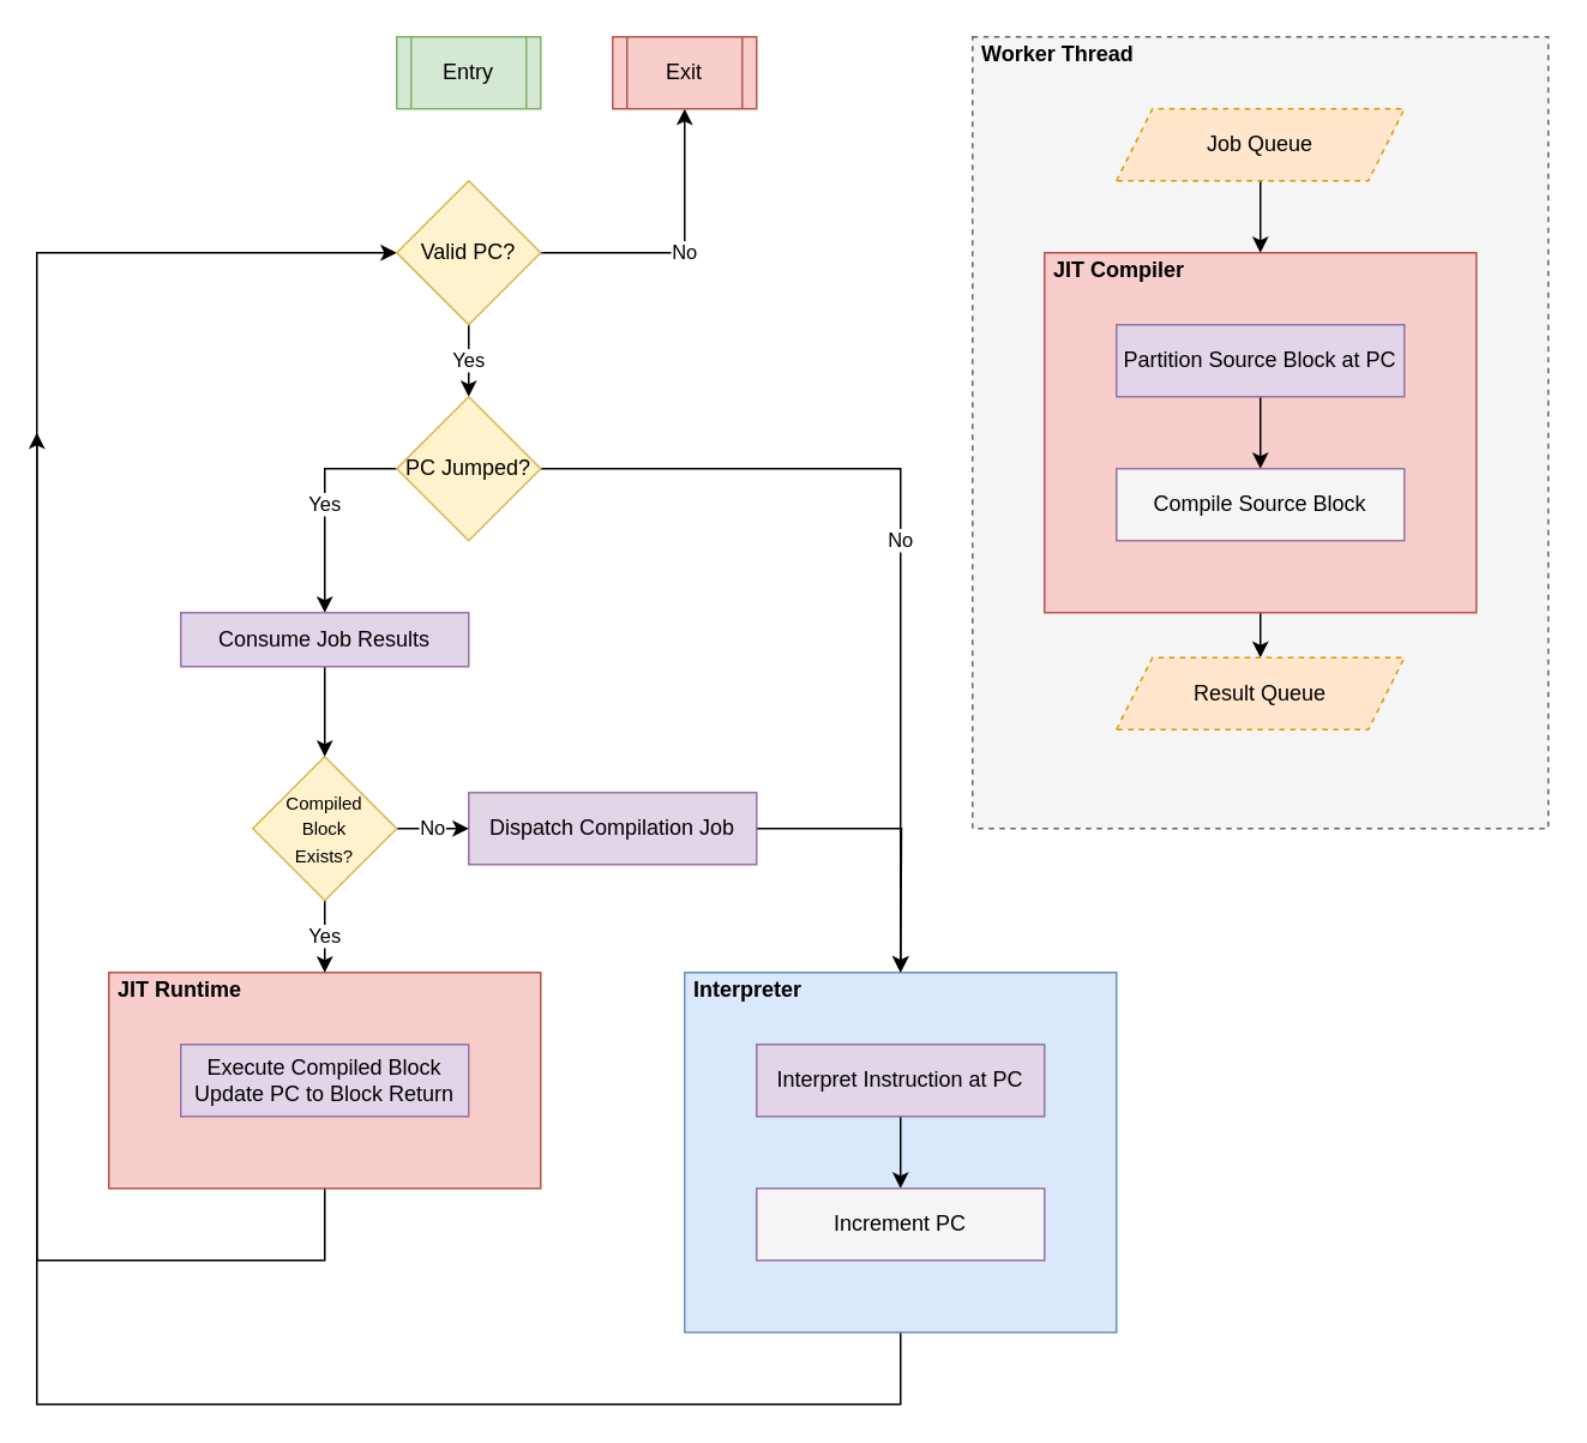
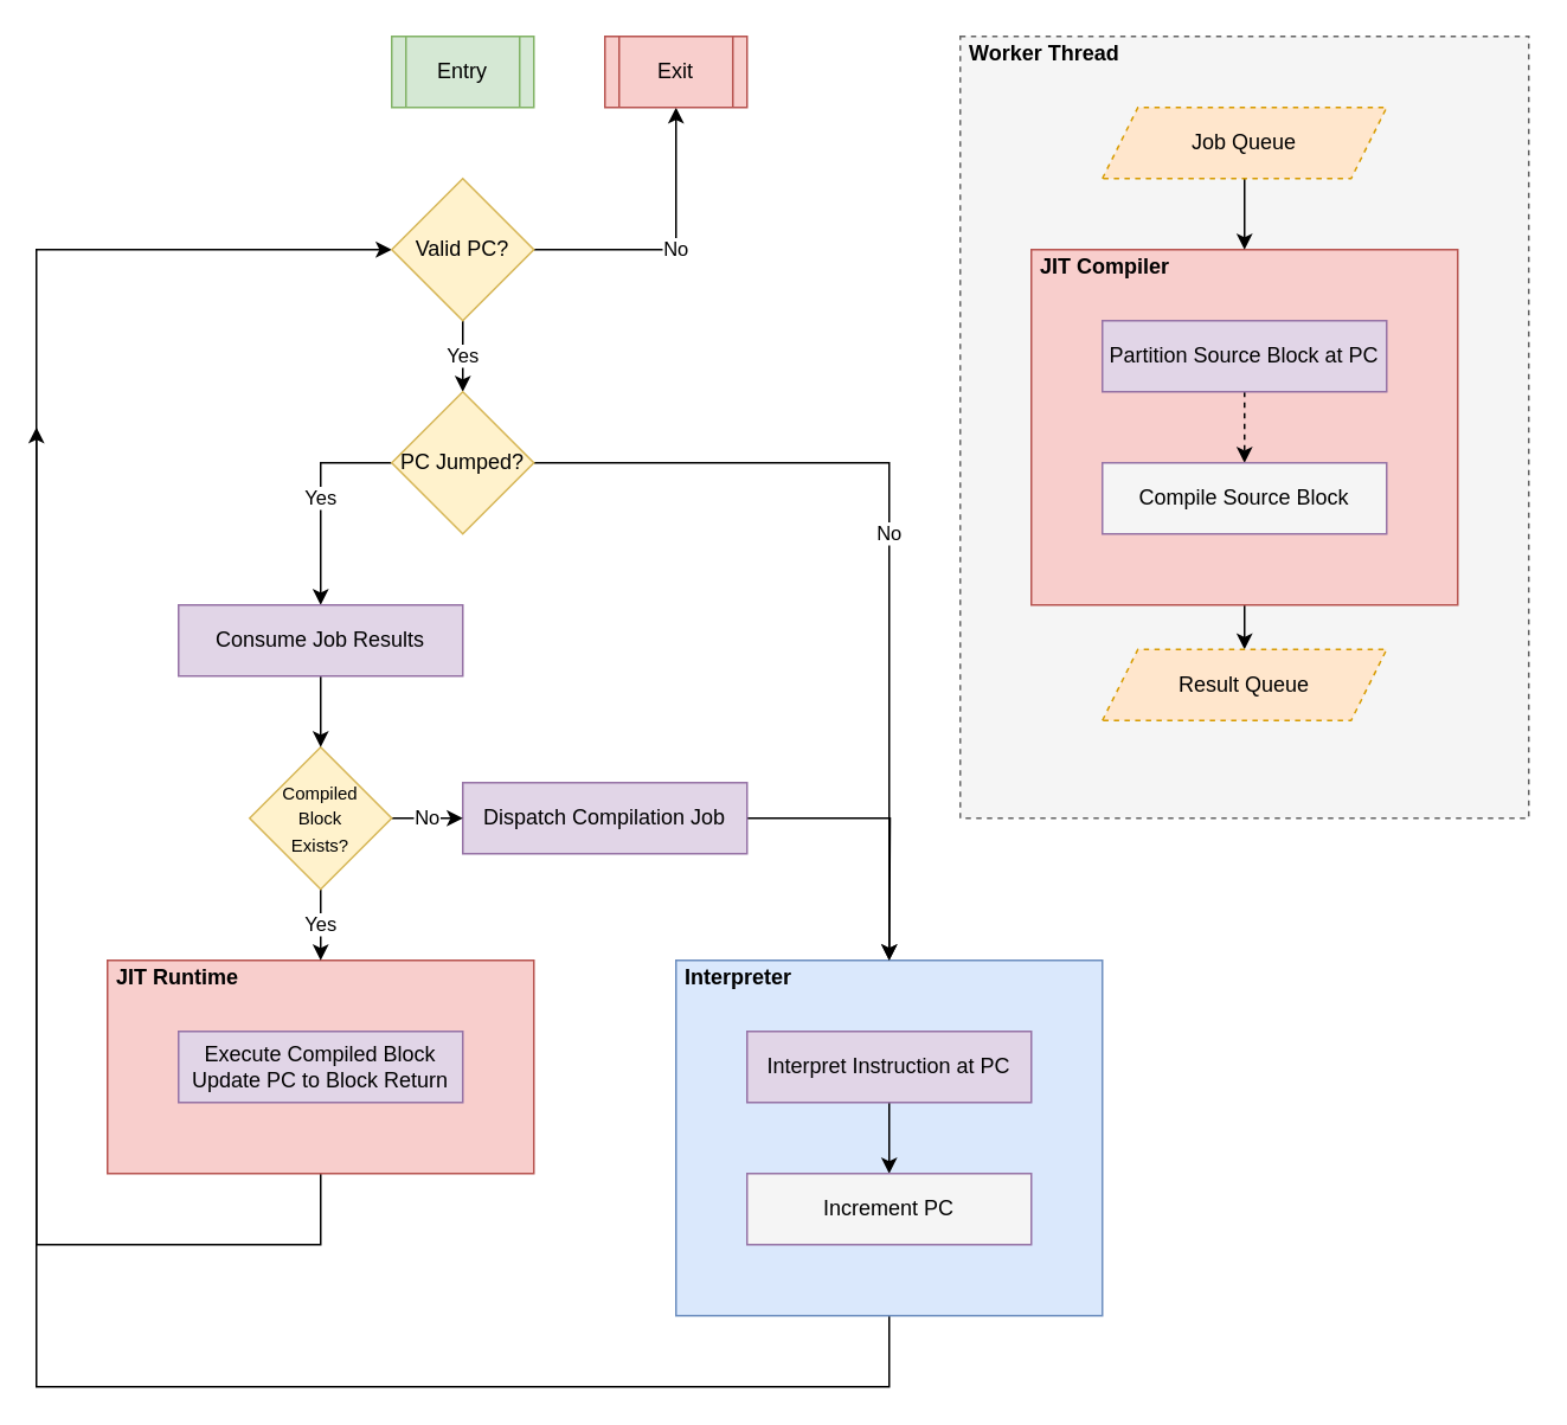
- <mxCell id="26" style="edgeStyle=orthogonalEdgeStyle;rounded=0;orthogonalLoop=1;jettySize=auto;html=1;exitX=0.5;exitY=1;exitDx=0;exitDy=0;entryX=0.5;entryY=0;entryDx=0;entryDy=0;" parent="1" source="27" target="28" edge="1"><mxGeometry relative="1" as="geometry" /></mxCell>
+ <mxCell id="26" style="edgeStyle=orthogonalEdgeStyle;rounded=0;orthogonalLoop=1;jettySize=auto;html=1;exitX=0.5;exitY=1;exitDx=0;exitDy=0;entryX=0.5;entryY=0;entryDx=0;entryDy=0;dashed=1;" parent="1" source="27" target="28" edge="1"><mxGeometry relative="1" as="geometry" /></mxCell>
- <mxCell id="32" value="Consume Job Results" style="rounded=0;whiteSpace=wrap;html=1;fillColor=#e1d5e7;strokeColor=#9673a6;" vertex="1" parent="1"><mxGeometry x="100" y="340" width="160" height="30" as="geometry" /></mxCell>
+ <mxCell id="32" value="Consume Job Results" style="rounded=0;whiteSpace=wrap;html=1;fillColor=#e1d5e7;strokeColor=#9673a6;" vertex="1" parent="1"><mxGeometry x="100" y="340" width="160" height="40" as="geometry" /></mxCell>
